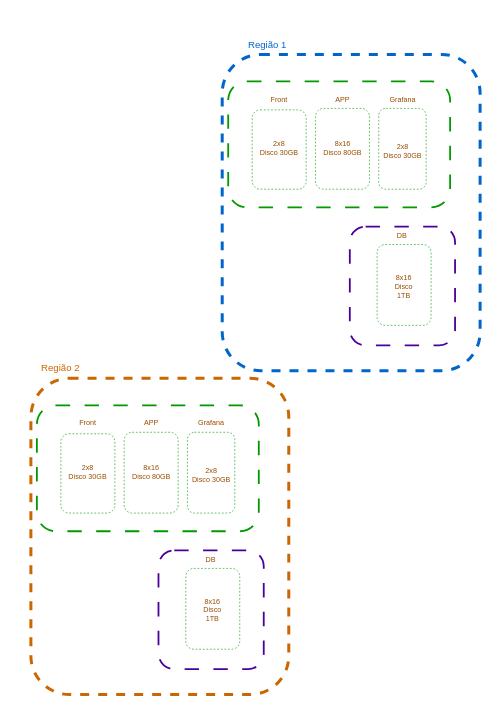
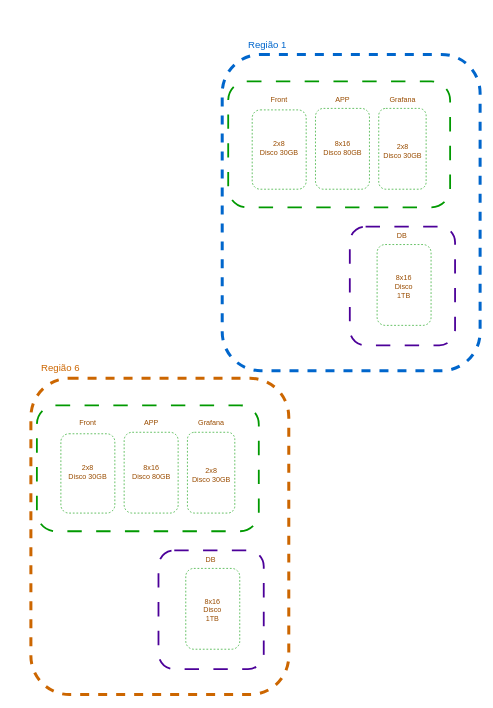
- <mxCell id="7" value="&lt;font style=&quot;font-size: 16px;&quot; color=&quot;#cc6600&quot;&gt;Região 2&lt;br&gt;&lt;/font&gt;" style="text;html=1;strokeColor=none;fillColor=none;align=center;verticalAlign=middle;whiteSpace=wrap;rounded=0;dashed=1;strokeWidth=1;fontColor=#994C00;" parent="1" vertex="1"><mxGeometry x="20" y="560" width="161" height="105" as="geometry" /></mxCell>
+ <mxCell id="7" value="&lt;font style=&quot;font-size: 16px;&quot; color=&quot;#cc6600&quot;&gt;Região 6&lt;br&gt;&lt;/font&gt;" style="text;html=1;strokeColor=none;fillColor=none;align=center;verticalAlign=middle;whiteSpace=wrap;rounded=0;dashed=1;strokeWidth=1;fontColor=#994C00;" parent="1" vertex="1"><mxGeometry x="20" y="560" width="161" height="105" as="geometry" /></mxCell>
